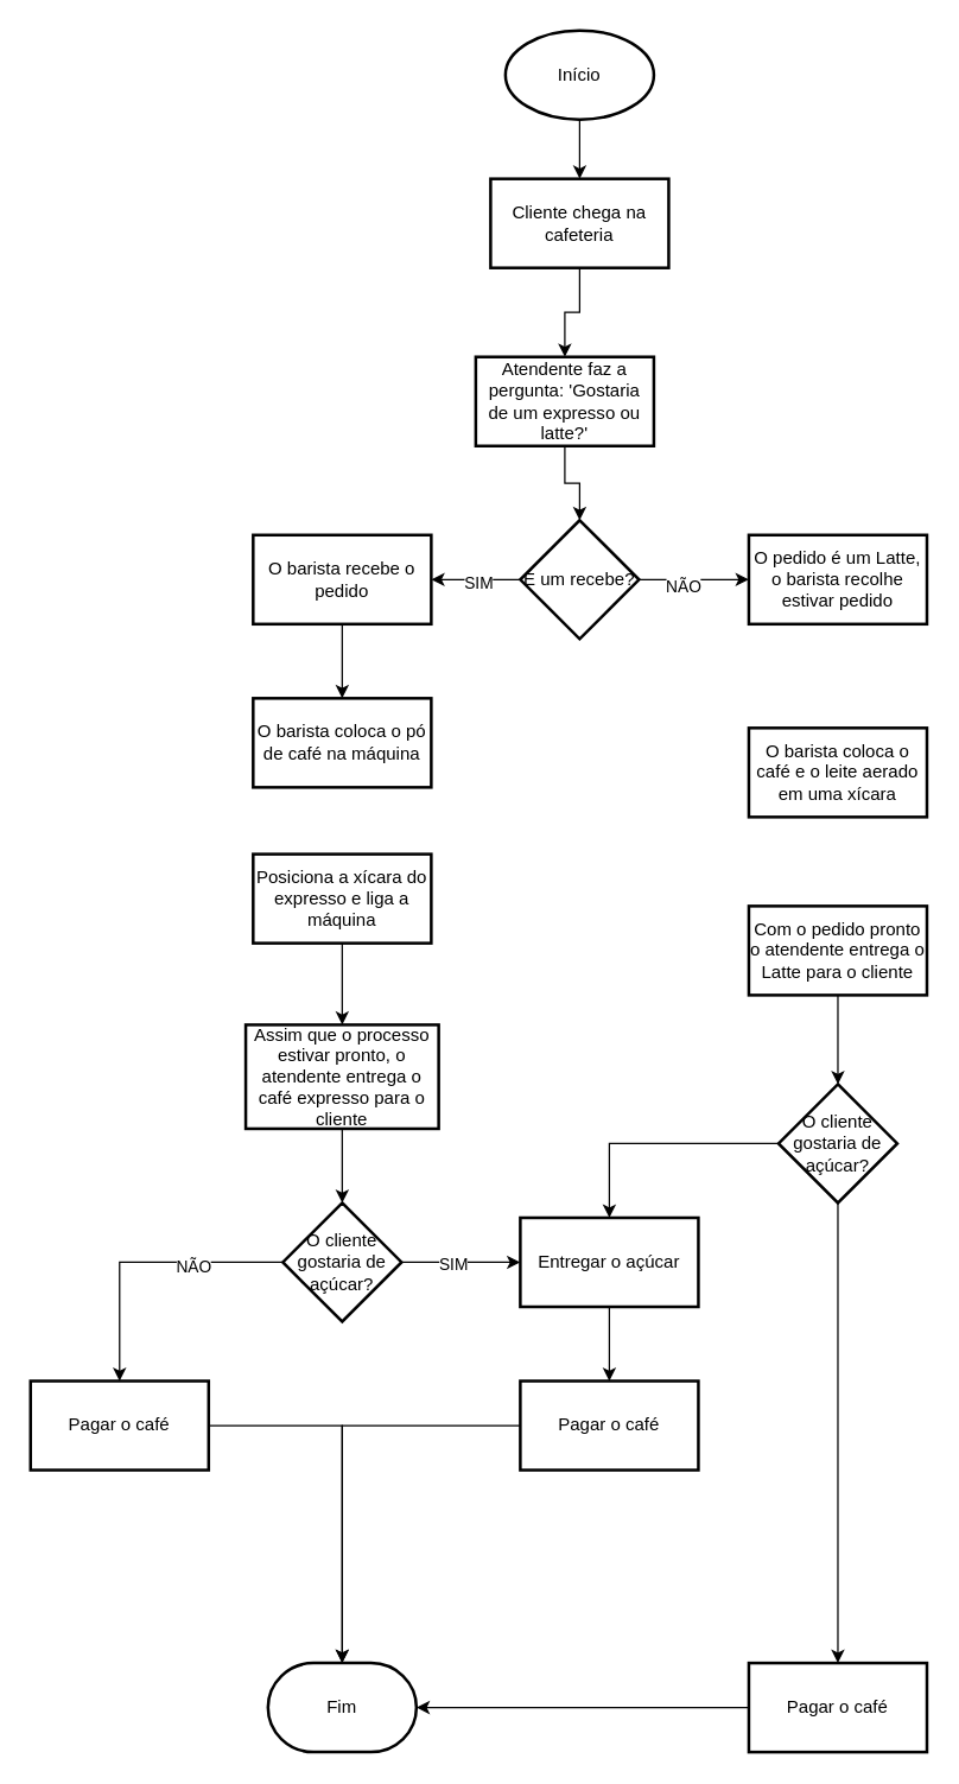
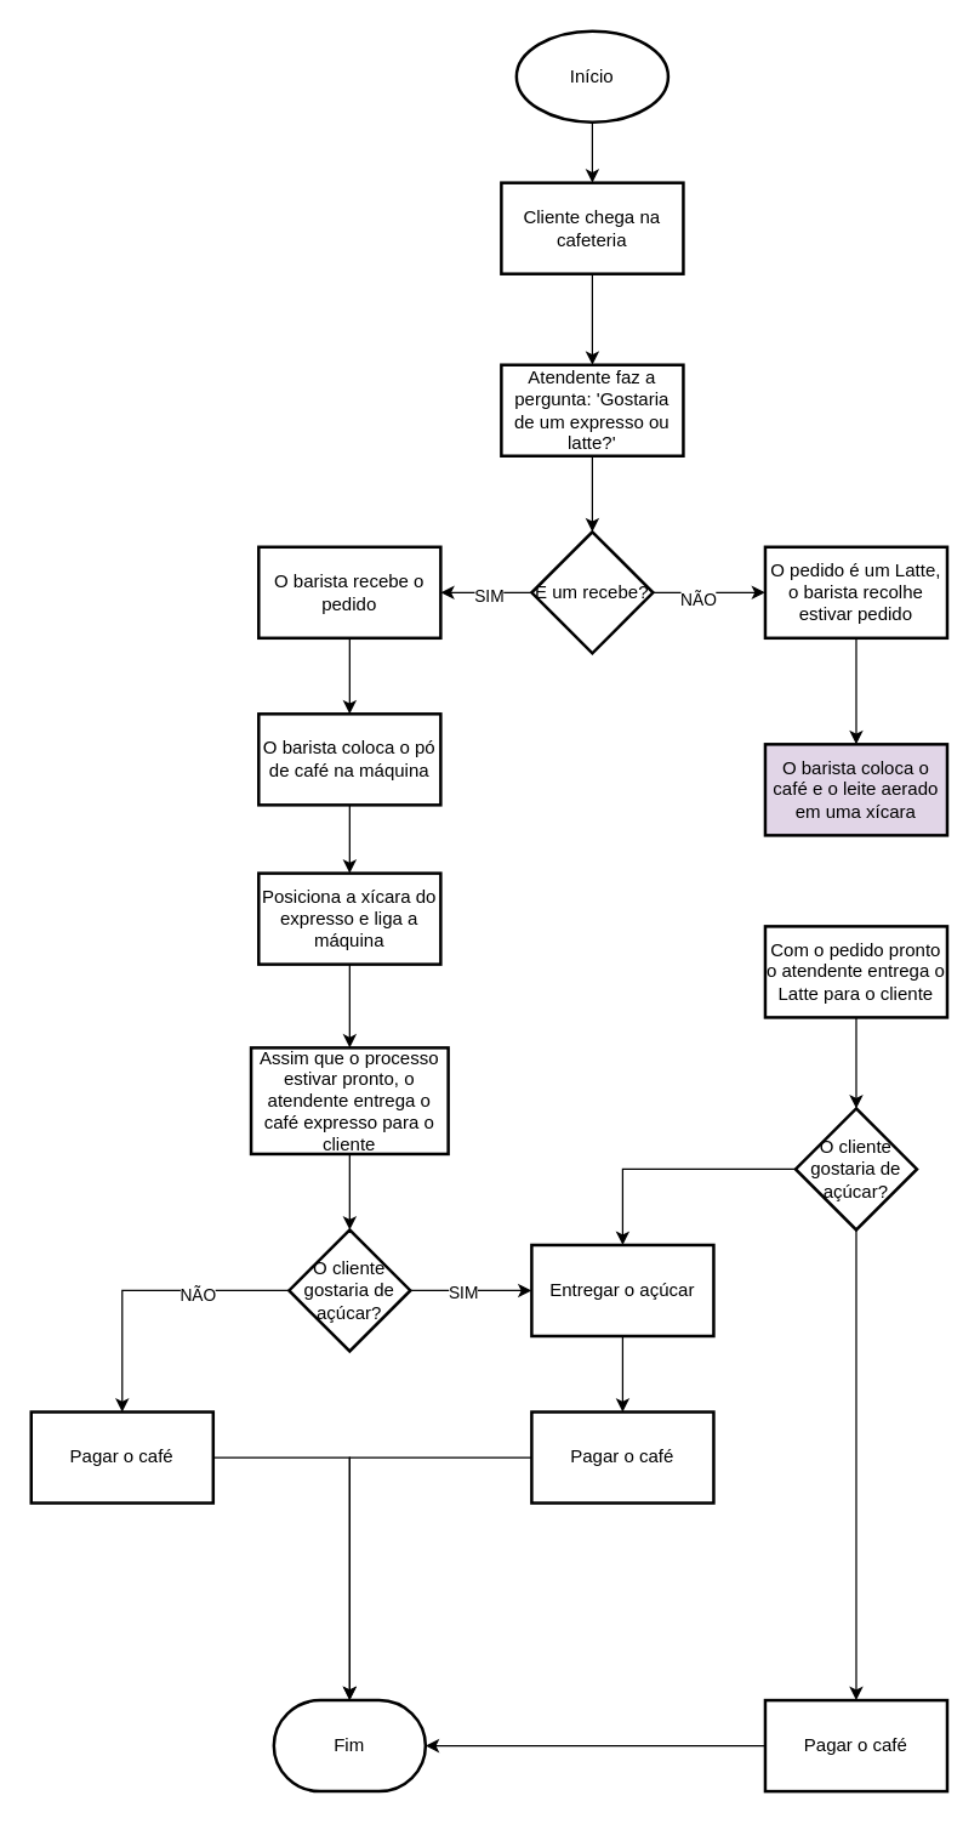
- <mxCell id="7" value="Atendente faz a pergunta: 'Gostaria de um expresso ou latte?'" style="whiteSpace=wrap;html=1;strokeWidth=2;" vertex="1" parent="1"><mxGeometry x="320" y="240" width="120" height="60" as="geometry" /></mxCell>
+ <mxCell id="7" value="Atendente faz a pergunta: 'Gostaria de um expresso ou latte?'" style="whiteSpace=wrap;html=1;strokeWidth=2;" vertex="1" parent="1"><mxGeometry x="330" y="240" width="120" height="60" as="geometry" /></mxCell>
+ <mxCell id="33" value="" style="edgeStyle=orthogonalEdgeStyle;rounded=0;orthogonalLoop=1;jettySize=auto;html=1;" edge="1" parent="1" source="34" target="35"><mxGeometry relative="1" as="geometry" /></mxCell>
- <mxCell id="35" value="O barista coloca o café e o leite aerado em uma xícara" style="whiteSpace=wrap;html=1;strokeWidth=2;" vertex="1" parent="1"><mxGeometry x="504" y="490" width="120" height="60" as="geometry" /></mxCell>
+ <mxCell id="35" value="O barista coloca o café e o leite aerado em uma xícara" style="whiteSpace=wrap;html=1;strokeWidth=2;fillColor=#e1d5e7;" vertex="1" parent="1"><mxGeometry x="504" y="490" width="120" height="60" as="geometry" /></mxCell>
+ <mxCell id="15" value="" style="edgeStyle=orthogonalEdgeStyle;rounded=0;orthogonalLoop=1;jettySize=auto;html=1;" edge="1" parent="1" source="16" target="18"><mxGeometry relative="1" as="geometry" /></mxCell>
